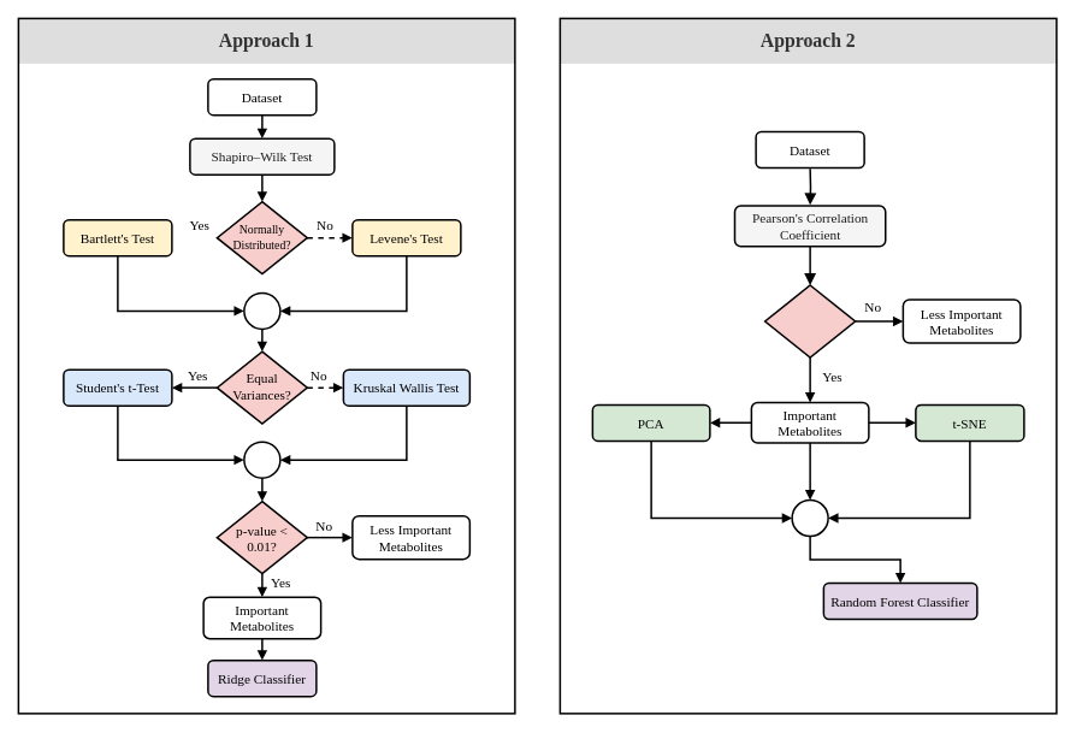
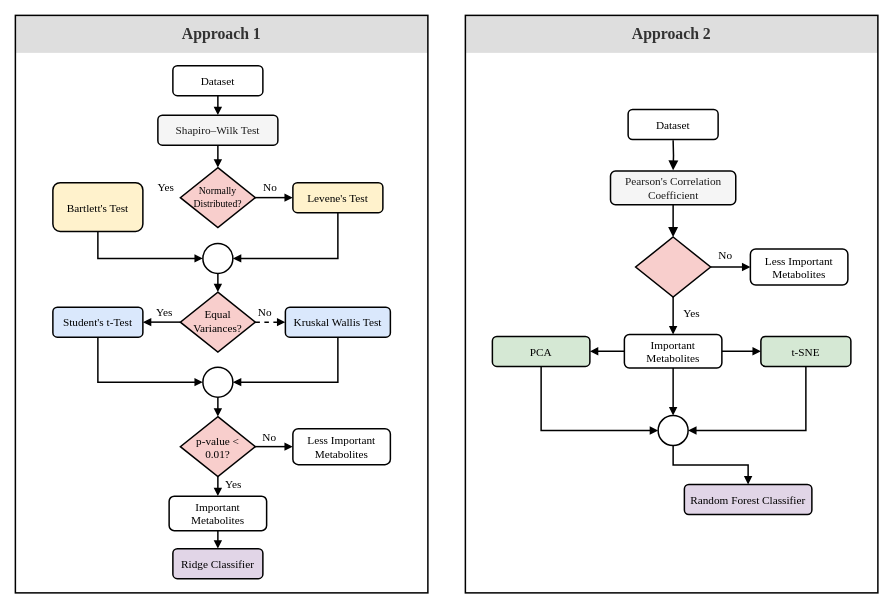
- <mxCell id="15" value="&lt;span style=&quot;font-size: 15px;&quot;&gt;Bartlett's Test&lt;/span&gt;" style="rounded=1;whiteSpace=wrap;html=1;fontSize=15;glass=0;strokeWidth=2;shadow=0;fontStyle=0;fontFamily=Times New Roman;fillColor=#fff2cc;" parent="1" vertex="1"><mxGeometry x="70" y="243" width="120" height="40" as="geometry" /></mxCell>
+ <mxCell id="15" value="&lt;span style=&quot;font-size: 15px;&quot;&gt;Bartlett's Test&lt;/span&gt;" style="rounded=1;whiteSpace=wrap;html=1;fontSize=15;glass=0;strokeWidth=2;shadow=0;fontStyle=0;fontFamily=Times New Roman;fillColor=#fff2cc;" parent="1" vertex="1"><mxGeometry x="70" y="243" width="120" height="65" as="geometry" /></mxCell>
- <mxCell id="8" style="edgeStyle=orthogonalEdgeStyle;rounded=0;orthogonalLoop=1;jettySize=auto;html=1;exitX=1;exitY=0.5;exitDx=0;exitDy=0;entryX=0;entryY=0.5;entryDx=0;entryDy=0;fontFamily=Times New Roman;fontSize=15;fontColor=#000000;endArrow=block;endFill=1;strokeWidth=2;dashed=1;" parent="1" source="9" target="11" edge="1"><mxGeometry relative="1" as="geometry" /></mxCell>
+ <mxCell id="8" style="edgeStyle=orthogonalEdgeStyle;rounded=0;orthogonalLoop=1;jettySize=auto;html=1;exitX=1;exitY=0.5;exitDx=0;exitDy=0;entryX=0;entryY=0.5;entryDx=0;entryDy=0;fontFamily=Times New Roman;fontSize=15;fontColor=#000000;endArrow=block;endFill=1;strokeWidth=2;" parent="1" source="9" target="11" edge="1"><mxGeometry relative="1" as="geometry" /></mxCell>
